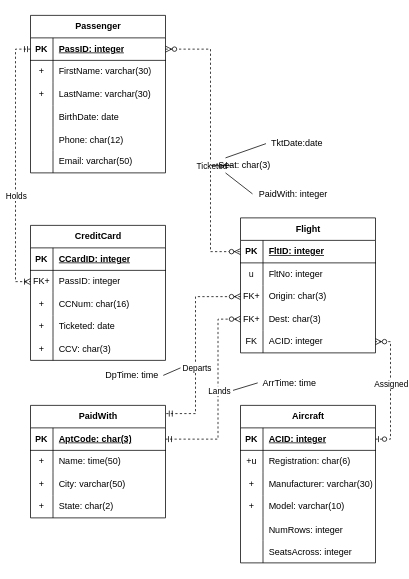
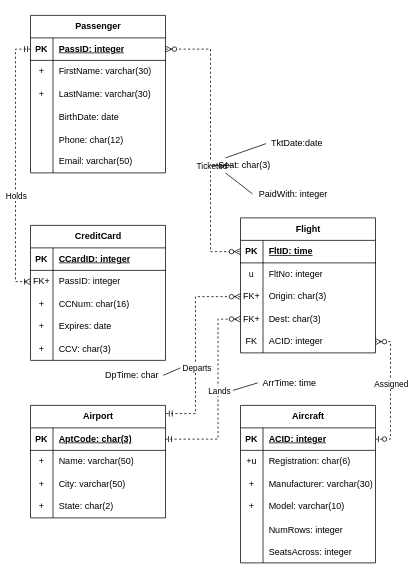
- <mxCell id="74" value="FltID: integer" style="shape=partialRectangle;connectable=0;fillColor=none;top=0;left=0;bottom=0;right=0;align=left;spacingLeft=6;fontStyle=5;overflow=hidden;whiteSpace=wrap;html=1;" vertex="1" parent="72"><mxGeometry x="30" width="150" height="30" as="geometry"><mxRectangle width="150" height="30" as="alternateBounds" /></mxGeometry></mxCell>
+ <mxCell id="74" value="FltID: time" style="shape=partialRectangle;connectable=0;fillColor=none;top=0;left=0;bottom=0;right=0;align=left;spacingLeft=6;fontStyle=5;overflow=hidden;whiteSpace=wrap;html=1;" vertex="1" parent="72"><mxGeometry x="30" width="150" height="30" as="geometry"><mxRectangle width="150" height="30" as="alternateBounds" /></mxGeometry></mxCell>
- <mxCell id="33" value="Ticketed: date" style="shape=partialRectangle;connectable=0;fillColor=none;top=0;left=0;bottom=0;right=0;align=left;spacingLeft=6;overflow=hidden;whiteSpace=wrap;html=1;" parent="31" vertex="1"><mxGeometry x="30" width="150" height="30" as="geometry"><mxRectangle width="150" height="30" as="alternateBounds" /></mxGeometry></mxCell>
+ <mxCell id="33" value="Expires: date" style="shape=partialRectangle;connectable=0;fillColor=none;top=0;left=0;bottom=0;right=0;align=left;spacingLeft=6;overflow=hidden;whiteSpace=wrap;html=1;" parent="31" vertex="1"><mxGeometry x="30" width="150" height="30" as="geometry"><mxRectangle width="150" height="30" as="alternateBounds" /></mxGeometry></mxCell>
- <mxCell id="96" value="DpTime: time" style="text;html=1;align=center;verticalAlign=middle;resizable=0;points=[];autosize=1;strokeColor=none;fillColor=none;spacing=0;" vertex="1" parent="1"><mxGeometry x="130" y="490" width="90" height="20" as="geometry" /></mxCell>
+ <mxCell id="96" value="DpTime: char" style="text;html=1;align=center;verticalAlign=middle;resizable=0;points=[];autosize=1;strokeColor=none;fillColor=none;spacing=0;" vertex="1" parent="1"><mxGeometry x="130" y="490" width="90" height="20" as="geometry" /></mxCell>
- <mxCell id="39" value="PaidWith" style="shape=table;startSize=30;container=1;collapsible=1;childLayout=tableLayout;fixedRows=1;rowLines=0;fontStyle=1;align=center;resizeLast=1;html=1;" parent="1" vertex="1"><mxGeometry x="40" y="540" width="180" height="150" as="geometry" /></mxCell>
+ <mxCell id="39" value="Airport" style="shape=table;startSize=30;container=1;collapsible=1;childLayout=tableLayout;fixedRows=1;rowLines=0;fontStyle=1;align=center;resizeLast=1;html=1;" parent="1" vertex="1"><mxGeometry x="40" y="540" width="180" height="150" as="geometry" /></mxCell>
- <mxCell id="45" value="Name: time(50)" style="shape=partialRectangle;connectable=0;fillColor=none;top=0;left=0;bottom=0;right=0;align=left;spacingLeft=6;overflow=hidden;whiteSpace=wrap;html=1;" parent="43" vertex="1"><mxGeometry x="30" width="150" height="30" as="geometry"><mxRectangle width="150" height="30" as="alternateBounds" /></mxGeometry></mxCell>
+ <mxCell id="45" value="Name: varchar(50)" style="shape=partialRectangle;connectable=0;fillColor=none;top=0;left=0;bottom=0;right=0;align=left;spacingLeft=6;overflow=hidden;whiteSpace=wrap;html=1;" parent="43" vertex="1"><mxGeometry x="30" width="150" height="30" as="geometry"><mxRectangle width="150" height="30" as="alternateBounds" /></mxGeometry></mxCell>
